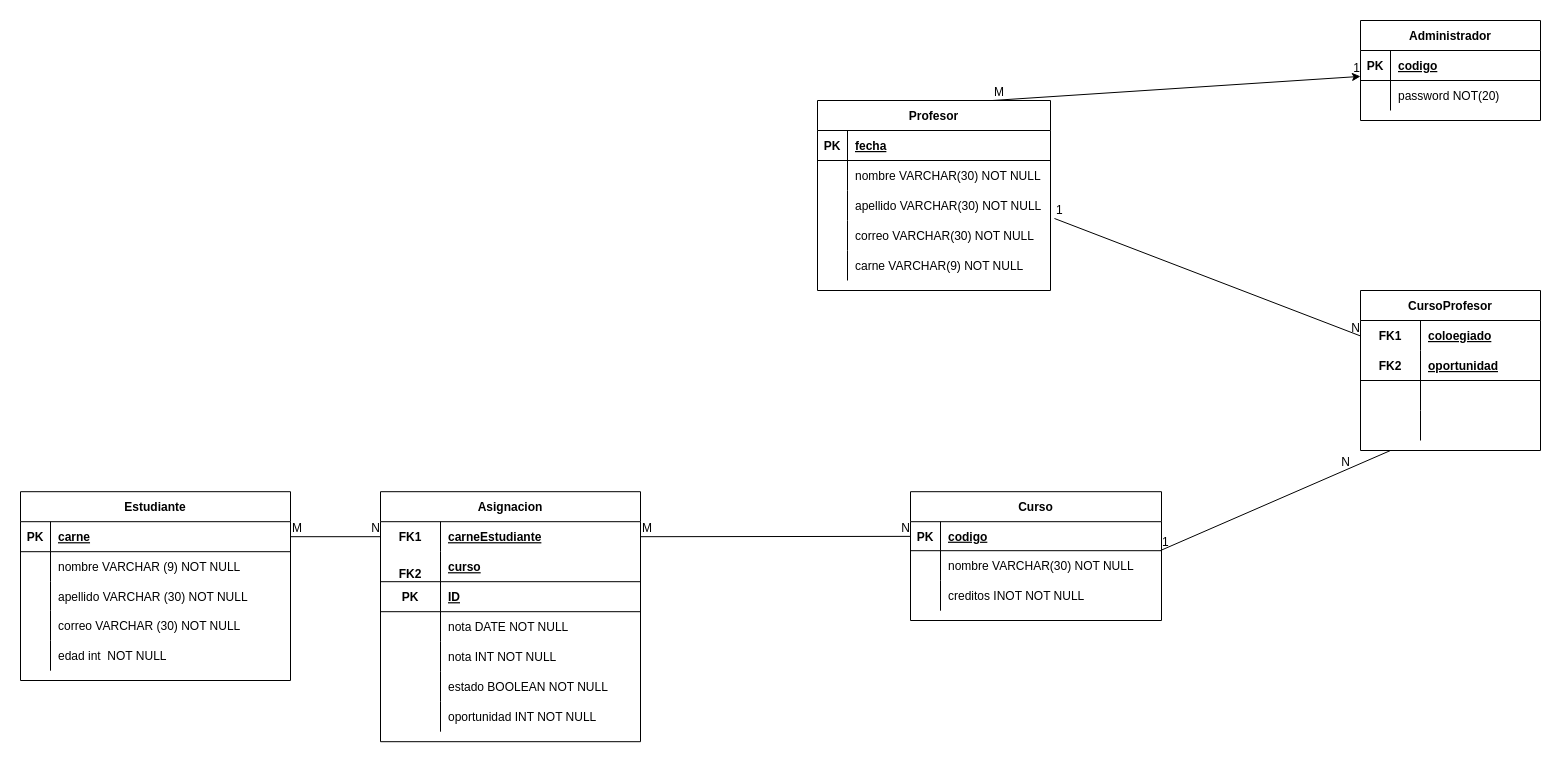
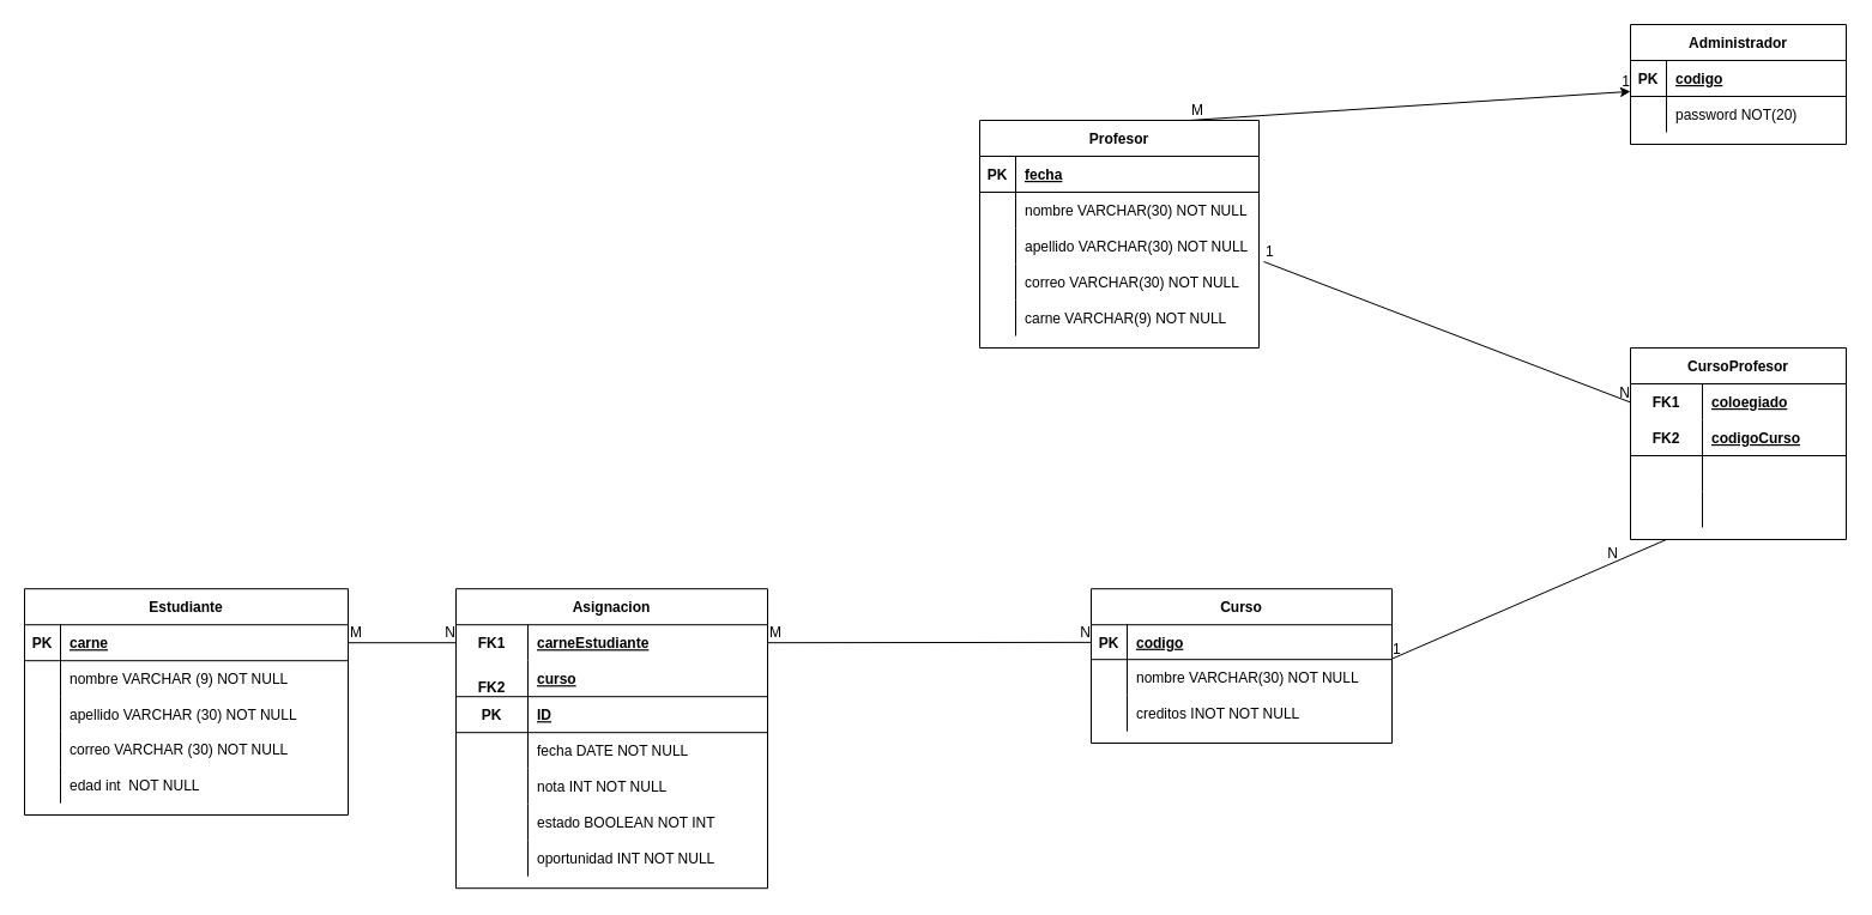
- <mxCell id="91" value="oportunidad" style="shape=partialRectangle;connectable=0;fillColor=none;top=0;left=0;bottom=0;right=0;align=left;spacingLeft=6;fontStyle=5;overflow=hidden;" parent="89" vertex="1"><mxGeometry x="60" width="120" height="30" as="geometry"><mxRectangle width="120" height="30" as="alternateBounds" /></mxGeometry></mxCell>
+ <mxCell id="91" value="codigoCurso" style="shape=partialRectangle;connectable=0;fillColor=none;top=0;left=0;bottom=0;right=0;align=left;spacingLeft=6;fontStyle=5;overflow=hidden;" parent="89" vertex="1"><mxGeometry x="60" width="120" height="30" as="geometry"><mxRectangle width="120" height="30" as="alternateBounds" /></mxGeometry></mxCell>
- <mxCell id="56" value="nota DATE NOT NULL" style="shape=partialRectangle;connectable=0;fillColor=none;top=0;left=0;bottom=0;right=0;align=left;spacingLeft=6;overflow=hidden;" parent="54" vertex="1"><mxGeometry x="60" width="200" height="30" as="geometry"><mxRectangle width="200" height="30" as="alternateBounds" /></mxGeometry></mxCell>
+ <mxCell id="56" value="fecha DATE NOT NULL" style="shape=partialRectangle;connectable=0;fillColor=none;top=0;left=0;bottom=0;right=0;align=left;spacingLeft=6;overflow=hidden;" parent="54" vertex="1"><mxGeometry x="60" width="200" height="30" as="geometry"><mxRectangle width="200" height="30" as="alternateBounds" /></mxGeometry></mxCell>
- <mxCell id="62" value="estado BOOLEAN NOT NULL" style="shape=partialRectangle;connectable=0;fillColor=none;top=0;left=0;bottom=0;right=0;align=left;spacingLeft=6;overflow=hidden;" parent="60" vertex="1"><mxGeometry x="60" width="200" height="30" as="geometry"><mxRectangle width="200" height="30" as="alternateBounds" /></mxGeometry></mxCell>
+ <mxCell id="62" value="estado BOOLEAN NOT INT" style="shape=partialRectangle;connectable=0;fillColor=none;top=0;left=0;bottom=0;right=0;align=left;spacingLeft=6;overflow=hidden;" parent="60" vertex="1"><mxGeometry x="60" width="200" height="30" as="geometry"><mxRectangle width="200" height="30" as="alternateBounds" /></mxGeometry></mxCell>
